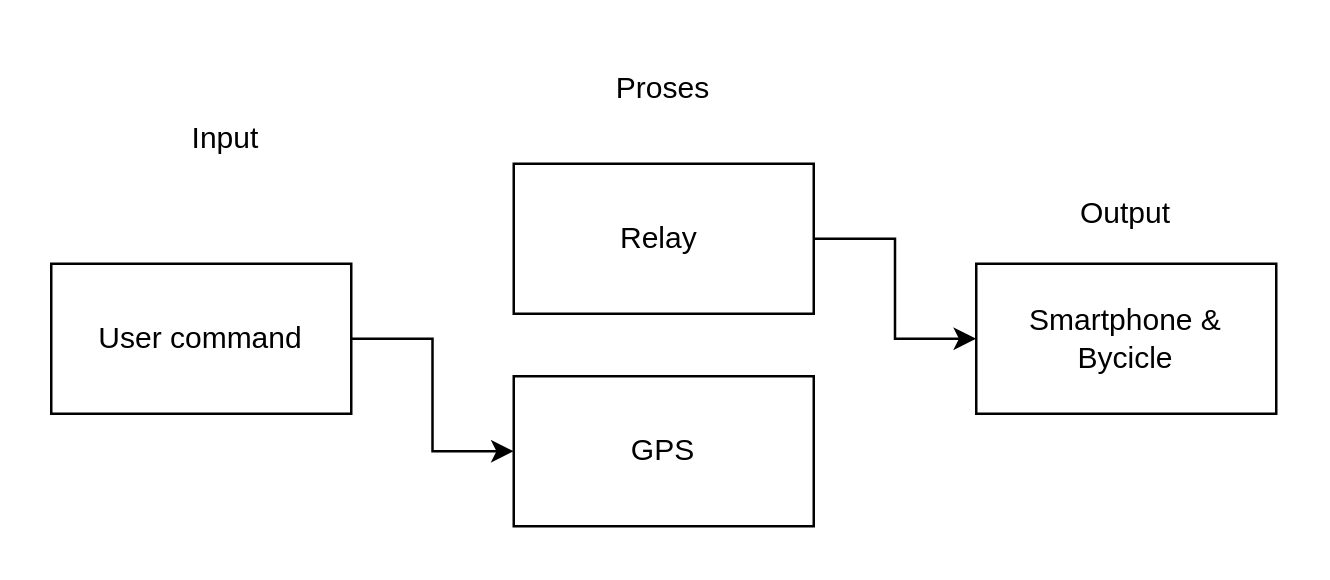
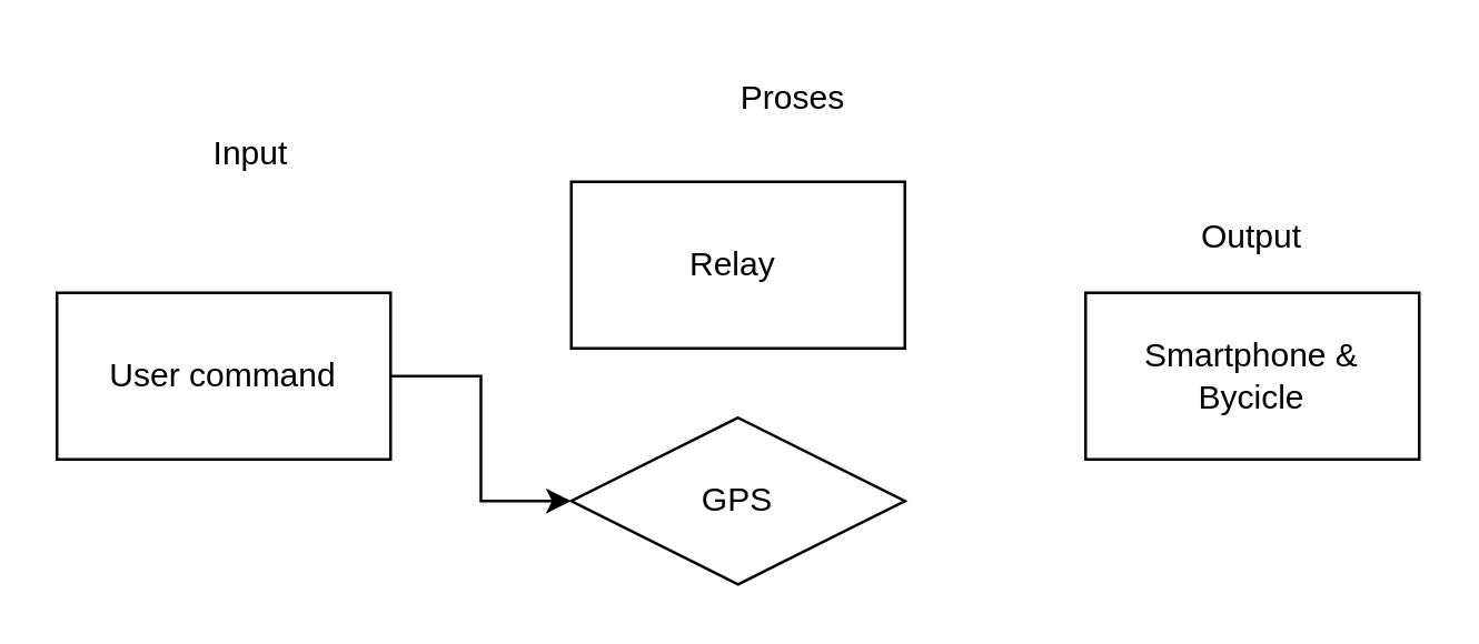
- <mxCell id="5" value="Proses" style="text;html=1;align=center;verticalAlign=middle;whiteSpace=wrap;rounded=0;" vertex="1" parent="1"><mxGeometry x="235" y="20" width="60" height="30" as="geometry" /></mxCell>
+ <mxCell id="5" value="Proses" style="text;html=1;align=center;verticalAlign=middle;whiteSpace=wrap;rounded=0;" vertex="1" parent="1"><mxGeometry x="255" y="20" width="60" height="30" as="geometry" /></mxCell>
- <mxCell id="8" style="edgeStyle=orthogonalEdgeStyle;rounded=0;orthogonalLoop=1;jettySize=auto;html=1;exitX=1;exitY=0.5;exitDx=0;exitDy=0;entryX=0;entryY=0.5;entryDx=0;entryDy=0;" edge="1" parent="1" source="9" target="6"><mxGeometry relative="1" as="geometry" /></mxCell>
- <mxCell id="10" value="GPS" style="rounded=0;whiteSpace=wrap;html=1;" vertex="1" parent="1"><mxGeometry x="205" y="150" width="120" height="60" as="geometry" /></mxCell>
+ <mxCell id="10" value="GPS" style="rhombus;whiteSpace=wrap;html=1;" vertex="1" parent="1"><mxGeometry x="205" y="150" width="120" height="60" as="geometry" /></mxCell>
